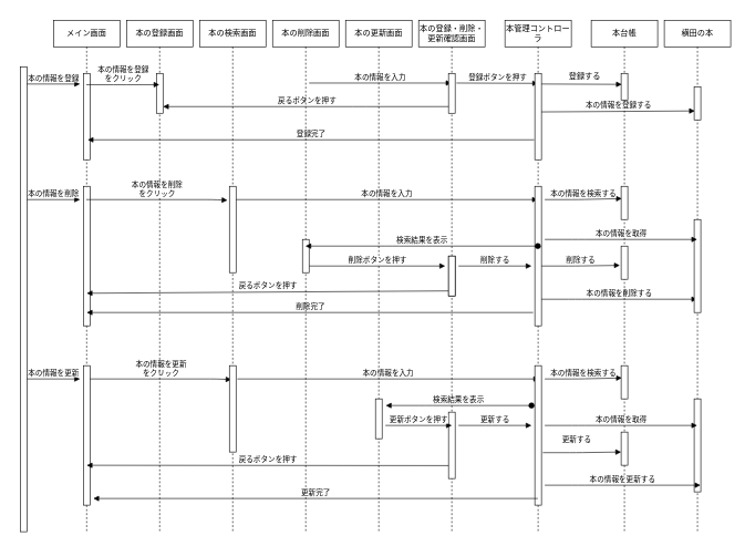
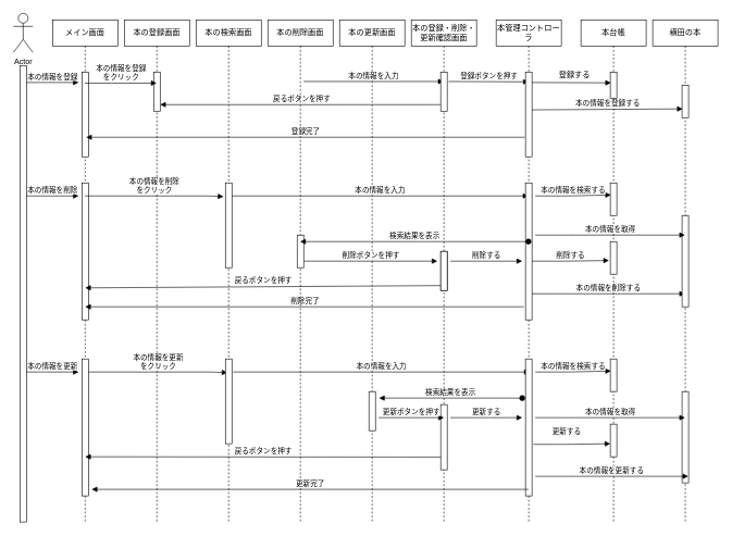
+ <mxCell id="2" value="Actor" style="shape=umlActor;verticalLabelPosition=bottom;verticalAlign=top;html=1;" vertex="1" parent="1"><mxGeometry x="20" y="20" width="30" height="60" as="geometry" /></mxCell>
